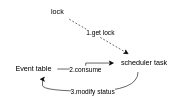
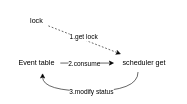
- <mxCell id="8" value="lock" style="text;html=1;align=center;verticalAlign=middle;resizable=0;points=[];autosize=1;strokeColor=none;fillColor=none;" vertex="1" parent="1"><mxGeometry x="75" y="5" width="40" height="30" as="geometry" /></mxCell>
+ <mxCell id="8" value="lock" style="text;html=1;align=center;verticalAlign=middle;resizable=0;points=[];autosize=1;strokeColor=none;fillColor=none;" vertex="1" parent="1"><mxGeometry x="40" y="20" width="40" height="30" as="geometry" /></mxCell>
- <mxCell id="5" value="scheduler task" style="text;html=1;align=center;verticalAlign=middle;resizable=0;points=[];autosize=1;strokeColor=none;fillColor=none;" vertex="1" parent="1"><mxGeometry x="190" y="90" width="100" height="30" as="geometry" /></mxCell>
+ <mxCell id="5" value="scheduler get" style="text;html=1;align=center;verticalAlign=middle;resizable=0;points=[];autosize=1;strokeColor=none;fillColor=none;" vertex="1" parent="1"><mxGeometry x="190" y="90" width="100" height="30" as="geometry" /></mxCell>
- <mxCell id="4" value="Event table" style="text;html=1;align=center;verticalAlign=middle;resizable=0;points=[];autosize=1;strokeColor=none;fillColor=none;" vertex="1" parent="1"><mxGeometry x="15" y="100" width="80" height="30" as="geometry" /></mxCell>
+ <mxCell id="4" value="Event table" style="text;html=1;align=center;verticalAlign=middle;resizable=0;points=[];autosize=1;strokeColor=none;fillColor=none;" vertex="1" parent="1"><mxGeometry x="20" y="90" width="80" height="30" as="geometry" /></mxCell>
